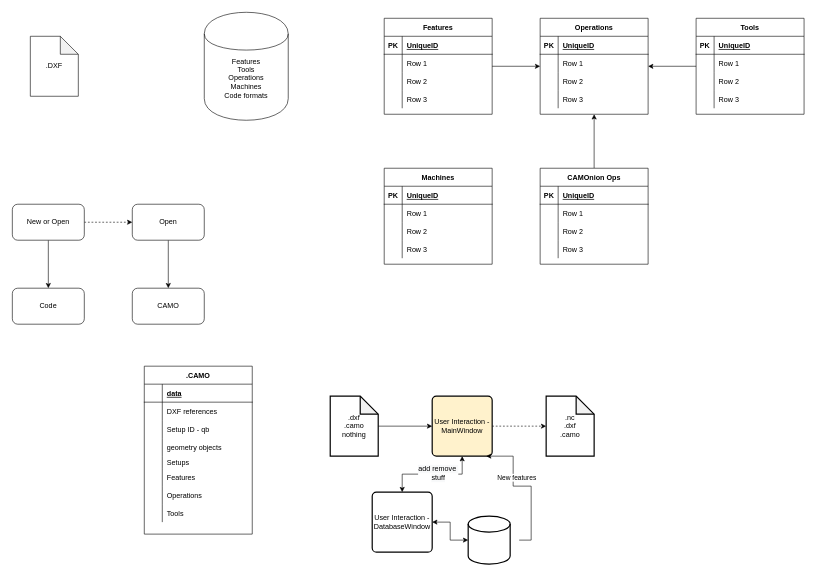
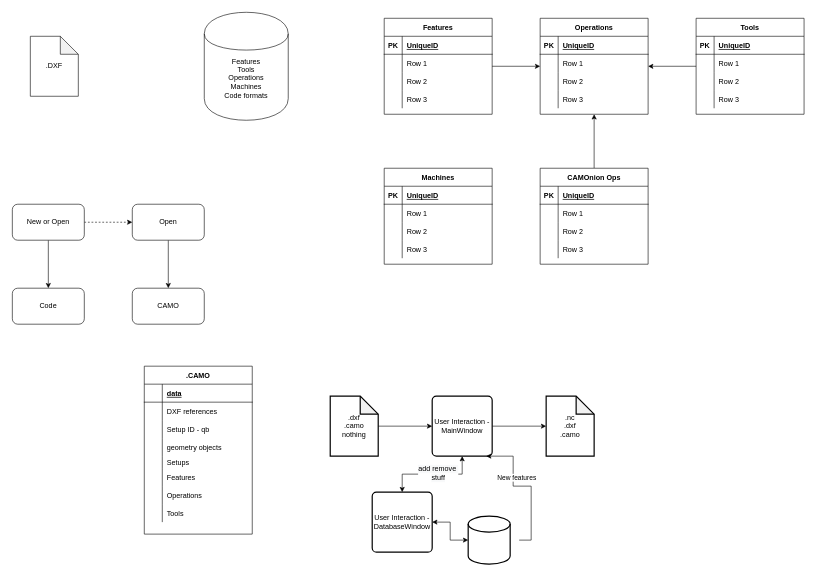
- <mxCell id="107" value="User Interaction - MainWindow" style="rounded=1;whiteSpace=wrap;html=1;absoluteArcSize=1;arcSize=14;strokeWidth=2;fillColor=#fff2cc;" vertex="1" parent="1"><mxGeometry x="720" y="660" width="100" height="100" as="geometry" /></mxCell>
+ <mxCell id="107" value="User Interaction - MainWindow" style="rounded=1;whiteSpace=wrap;html=1;absoluteArcSize=1;arcSize=14;strokeWidth=2;" vertex="1" parent="1"><mxGeometry x="720" y="660" width="100" height="100" as="geometry" /></mxCell>
- <mxCell id="104" value="" style="edgeStyle=orthogonalEdgeStyle;rounded=0;orthogonalLoop=1;jettySize=auto;html=1;dashed=1;" edge="1" parent="1" source="107" target="108"><mxGeometry relative="1" as="geometry" /></mxCell>
+ <mxCell id="104" value="" style="edgeStyle=orthogonalEdgeStyle;rounded=0;orthogonalLoop=1;jettySize=auto;html=1;" edge="1" parent="1" source="107" target="108"><mxGeometry relative="1" as="geometry" /></mxCell>
